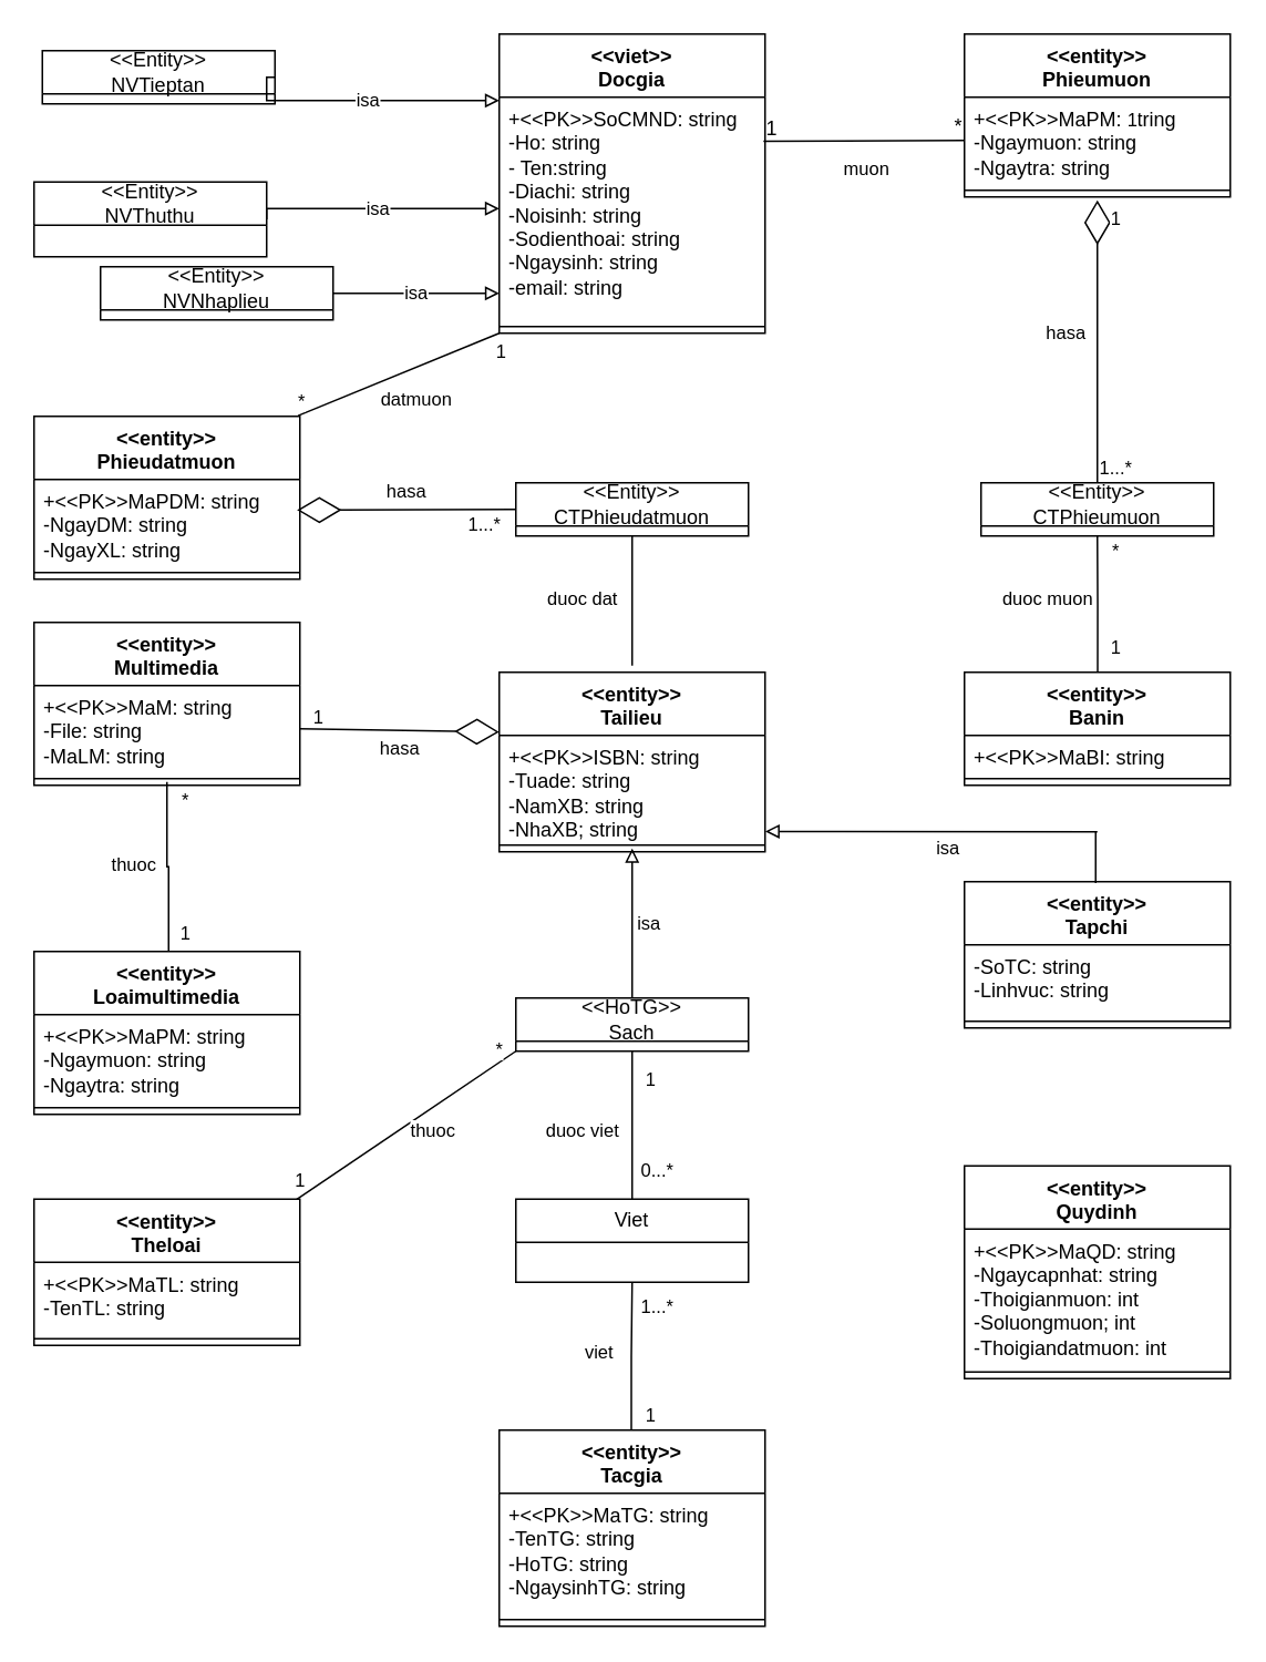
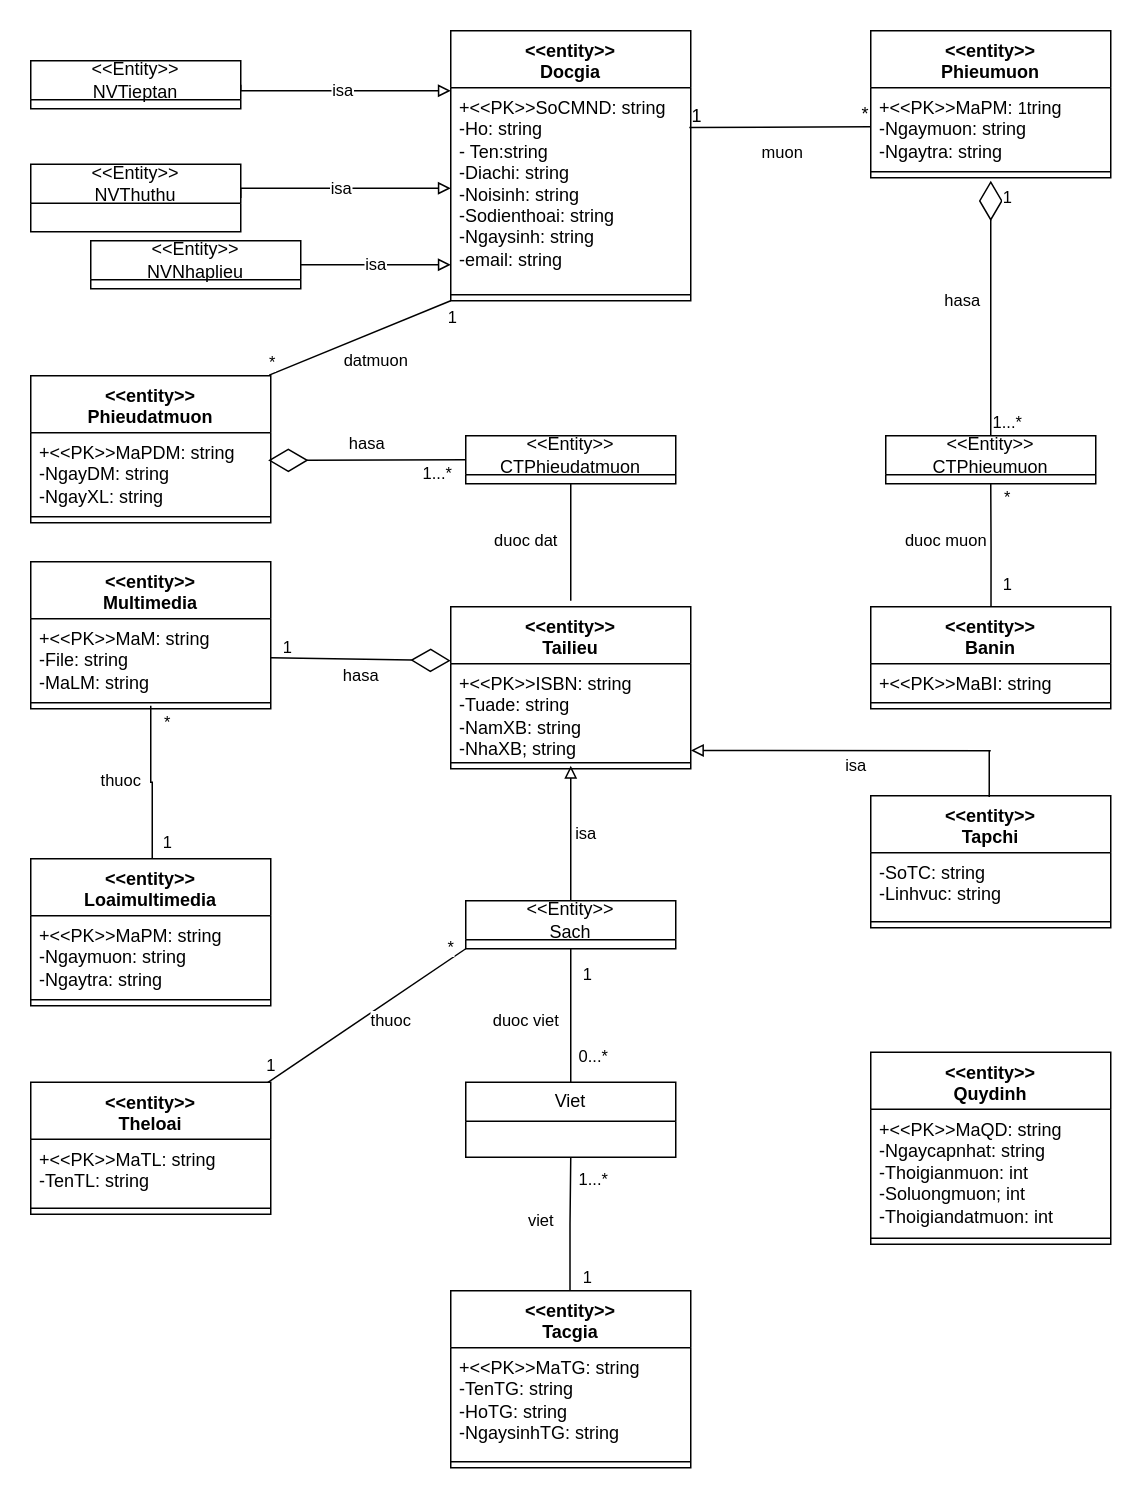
- <mxCell id="7" value="&amp;lt;&amp;lt;viet&amp;gt;&amp;gt;&lt;div&gt;Docgia&lt;/div&gt;&lt;div&gt;&lt;br&gt;&lt;/div&gt;" style="swimlane;fontStyle=1;align=center;verticalAlign=top;childLayout=stackLayout;horizontal=1;startSize=38;horizontalStack=0;resizeParent=1;resizeParentMax=0;resizeLast=0;collapsible=1;marginBottom=0;whiteSpace=wrap;html=1;rounded=0;strokeWidth=1;perimeterSpacing=4;" vertex="1" parent="1"><mxGeometry x="300" y="20" width="160" height="180" as="geometry"><mxRectangle x="320" y="240" width="100" height="30" as="alternateBounds" /></mxGeometry></mxCell>
+ <mxCell id="7" value="&amp;lt;&amp;lt;entity&amp;gt;&amp;gt;&lt;div&gt;Docgia&lt;/div&gt;&lt;div&gt;&lt;br&gt;&lt;/div&gt;" style="swimlane;fontStyle=1;align=center;verticalAlign=top;childLayout=stackLayout;horizontal=1;startSize=38;horizontalStack=0;resizeParent=1;resizeParentMax=0;resizeLast=0;collapsible=1;marginBottom=0;whiteSpace=wrap;html=1;rounded=0;strokeWidth=1;perimeterSpacing=4;" vertex="1" parent="1"><mxGeometry x="300" y="20" width="160" height="180" as="geometry"><mxRectangle x="320" y="240" width="100" height="30" as="alternateBounds" /></mxGeometry></mxCell>
- <mxCell id="3" value="&amp;lt;&amp;lt;Entity&amp;gt;&amp;gt;&lt;div&gt;NVTieptan&lt;/div&gt;" style="swimlane;fontStyle=0;childLayout=stackLayout;horizontal=1;startSize=26;fillColor=none;horizontalStack=0;resizeParent=1;resizeParentMax=0;resizeLast=0;collapsible=1;marginBottom=0;whiteSpace=wrap;html=1;" vertex="1" parent="1"><mxGeometry x="25" y="30" width="140" height="32" as="geometry" /></mxCell>
+ <mxCell id="3" value="&amp;lt;&amp;lt;Entity&amp;gt;&amp;gt;&lt;div&gt;NVTieptan&lt;/div&gt;" style="swimlane;fontStyle=0;childLayout=stackLayout;horizontal=1;startSize=26;fillColor=none;horizontalStack=0;resizeParent=1;resizeParentMax=0;resizeLast=0;collapsible=1;marginBottom=0;whiteSpace=wrap;html=1;" vertex="1" parent="1"><mxGeometry x="20" y="40" width="140" height="32" as="geometry" /></mxCell>
- <mxCell id="25" value="&amp;lt;&amp;lt;HoTG&amp;gt;&amp;gt;&lt;div&gt;Sach&lt;/div&gt;" style="swimlane;fontStyle=0;childLayout=stackLayout;horizontal=1;startSize=26;fillColor=none;horizontalStack=0;resizeParent=1;resizeParentMax=0;resizeLast=0;collapsible=1;marginBottom=0;whiteSpace=wrap;html=1;" vertex="1" parent="1"><mxGeometry x="310" y="600" width="140" height="32" as="geometry" /></mxCell>
+ <mxCell id="25" value="&amp;lt;&amp;lt;Entity&amp;gt;&amp;gt;&lt;div&gt;Sach&lt;/div&gt;" style="swimlane;fontStyle=0;childLayout=stackLayout;horizontal=1;startSize=26;fillColor=none;horizontalStack=0;resizeParent=1;resizeParentMax=0;resizeLast=0;collapsible=1;marginBottom=0;whiteSpace=wrap;html=1;" vertex="1" parent="1"><mxGeometry x="310" y="600" width="140" height="32" as="geometry" /></mxCell>
